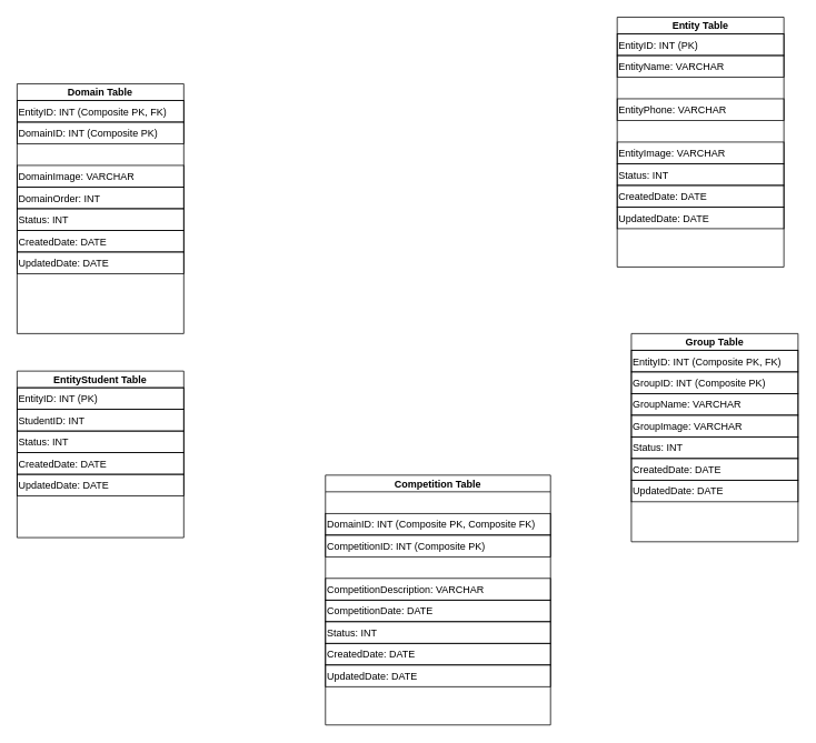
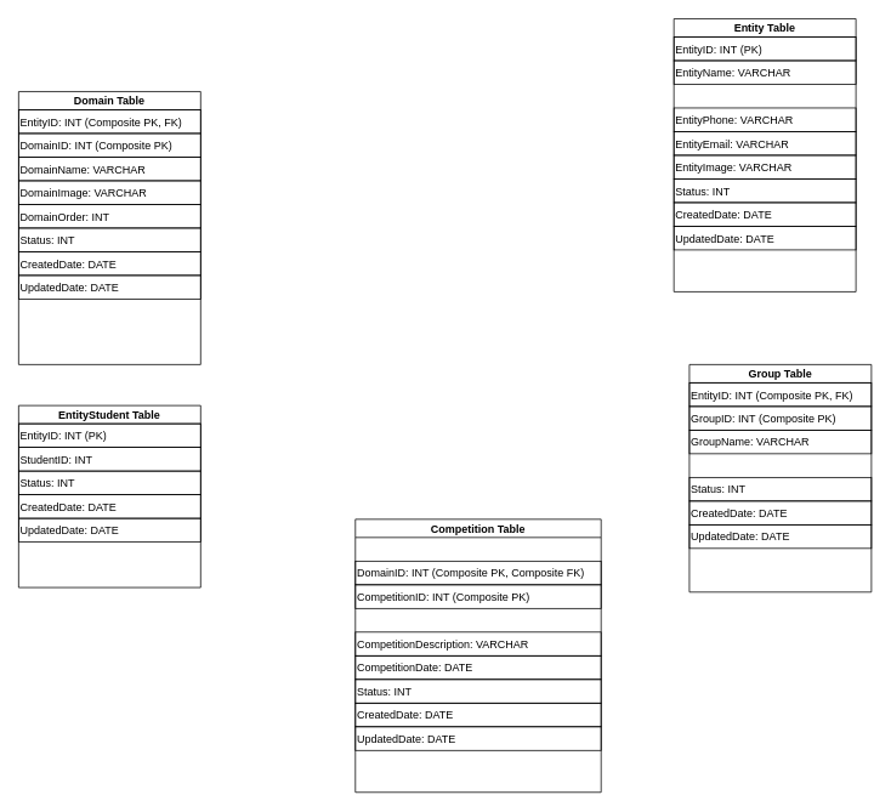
+ <mxCell id="23" value="EntityEmail: VARCHAR" style="text;html=1;strokeColor=default;fillColor=none;" vertex="1" parent="19"><mxGeometry y="124" width="200" height="26" as="geometry" /></mxCell>
+ <mxCell id="13" value="DomainName: VARCHAR" style="text;html=1;strokeColor=default;fillColor=none;" vertex="1" parent="10"><mxGeometry y="72" width="200" height="26" as="geometry" /></mxCell>
- <mxCell id="38" value="GroupImage: VARCHAR" style="text;html=1;strokeColor=default;fillColor=none;" vertex="1" parent="34"><mxGeometry y="98" width="200" height="26" as="geometry" /></mxCell>
